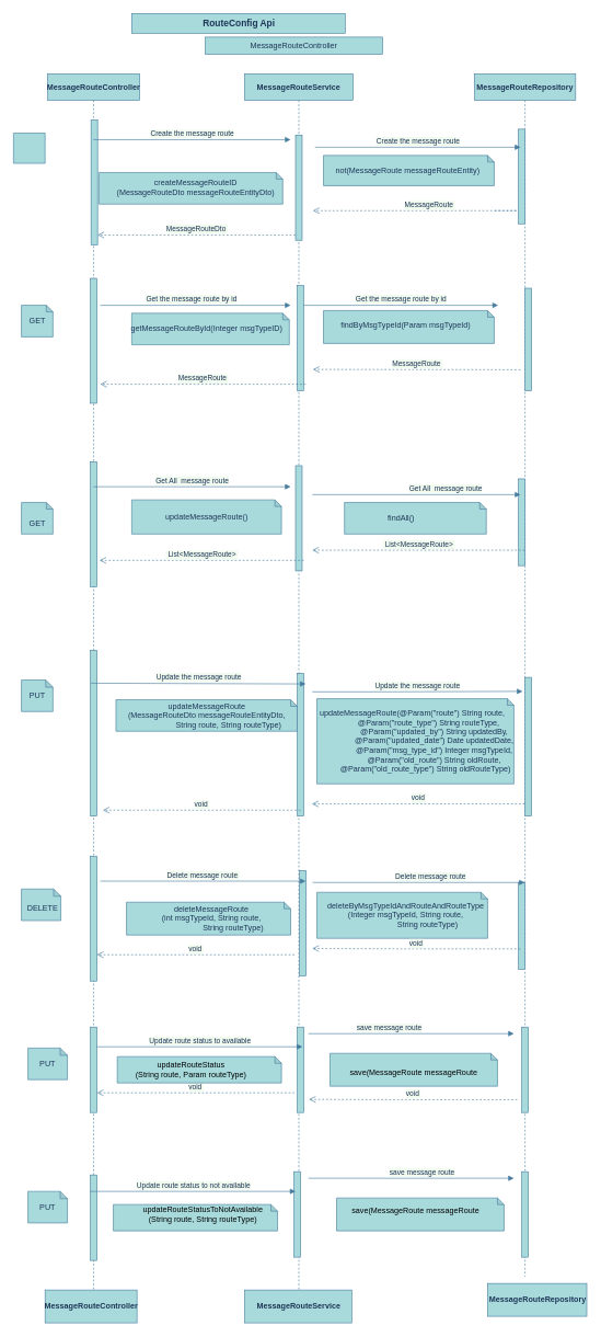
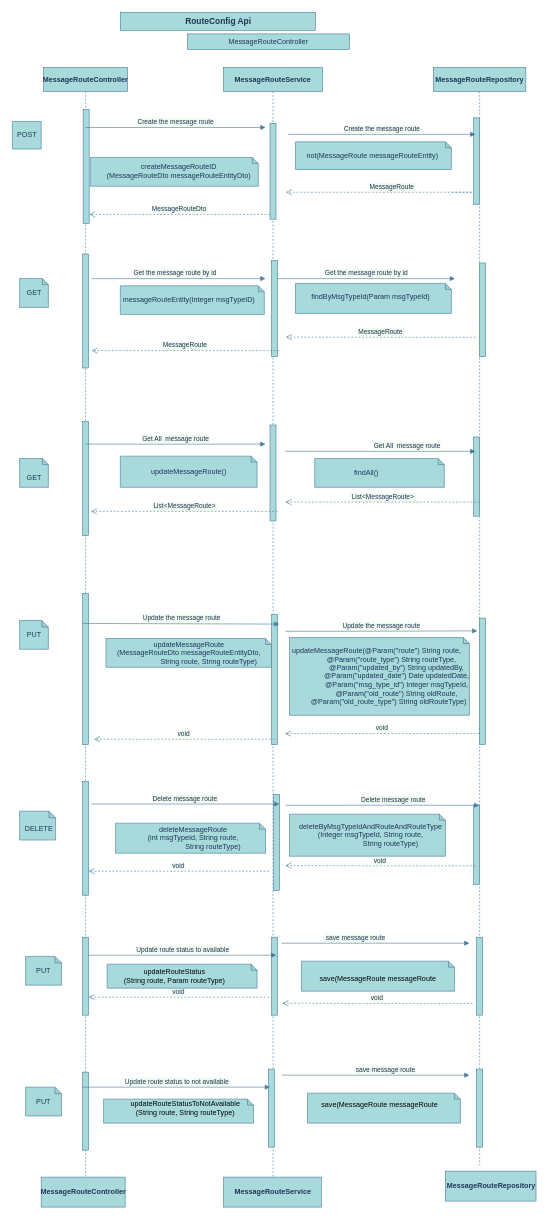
+ <mxCell id="20" value="POST" style="text;html=1;align=center;verticalAlign=middle;resizable=0;points=[];autosize=1;strokeColor=none;fontColor=#1D3557;" parent="1" vertex="1"><mxGeometry x="20" y="212" width="48" height="24" as="geometry" /></mxCell>
- <mxCell id="63" value="getMessageRouteById(Integer msgTypeID)" style="text;html=1;align=center;verticalAlign=middle;resizable=0;points=[];autosize=1;strokeColor=none;fontColor=#1D3557;" parent="1" vertex="1"><mxGeometry x="189" y="490" width="250" height="20" as="geometry" /></mxCell>
+ <mxCell id="63" value="messageRouteEntity(Integer msgTypeID)" style="text;html=1;align=center;verticalAlign=middle;resizable=0;points=[];autosize=1;strokeColor=none;fontColor=#1D3557;" parent="1" vertex="1"><mxGeometry x="189" y="490" width="250" height="20" as="geometry" /></mxCell>
